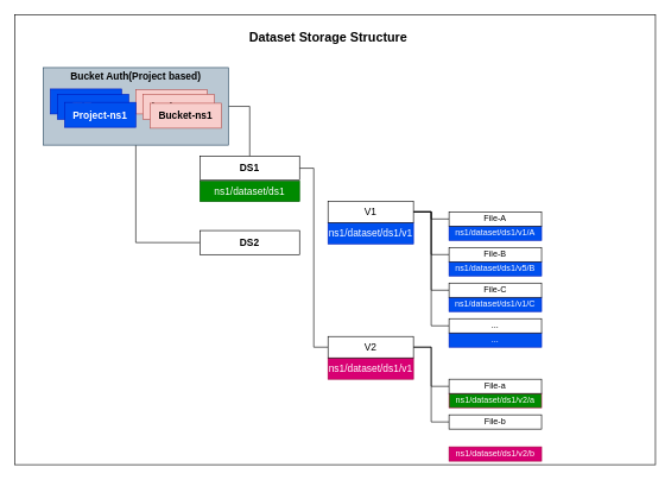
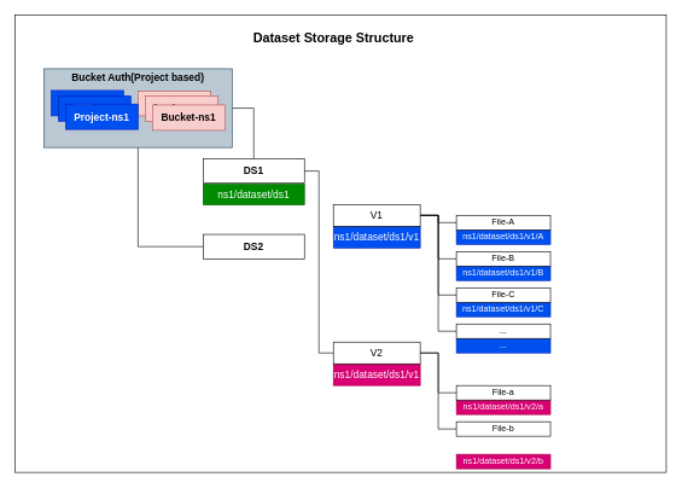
- <mxCell id="25" value="&lt;font color=&quot;#fdfcfc&quot;&gt;ns1/dataset/ds1/v5/B&lt;/font&gt;" style="rounded=0;whiteSpace=wrap;html=1;fillColor=#0050ef;strokeColor=#001DBC;fontColor=#ffffff;" vertex="1" parent="1"><mxGeometry x="630" y="367" width="130" height="20" as="geometry" /></mxCell>
+ <mxCell id="25" value="&lt;font color=&quot;#fdfcfc&quot;&gt;ns1/dataset/ds1/v1/B&lt;/font&gt;" style="rounded=0;whiteSpace=wrap;html=1;fillColor=#0050ef;strokeColor=#001DBC;fontColor=#ffffff;" vertex="1" parent="1"><mxGeometry x="630" y="367" width="130" height="20" as="geometry" /></mxCell>
- <mxCell id="35" value="&lt;font color=&quot;#fdfcfc&quot;&gt;ns1/dataset/ds1/v2/a&lt;/font&gt;" style="rounded=0;whiteSpace=wrap;html=1;fillColor=#008a00;strokeColor=#A50040;fontColor=#ffffff;" vertex="1" parent="1"><mxGeometry x="630" y="552" width="130" height="20" as="geometry" /></mxCell>
+ <mxCell id="35" value="&lt;font color=&quot;#fdfcfc&quot;&gt;ns1/dataset/ds1/v2/a&lt;/font&gt;" style="rounded=0;whiteSpace=wrap;html=1;fillColor=#d80073;strokeColor=#A50040;fontColor=#ffffff;" vertex="1" parent="1"><mxGeometry x="630" y="552" width="130" height="20" as="geometry" /></mxCell>
